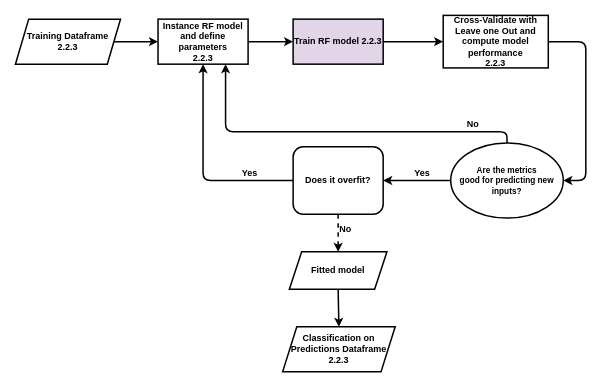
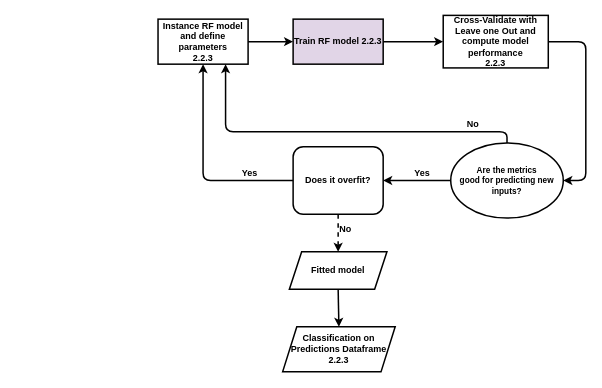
- <mxCell id="2" value="&lt;b&gt;Training Dataframe&lt;br&gt;2.2.3&lt;br&gt;&lt;/b&gt;" style="shape=parallelogram;perimeter=parallelogramPerimeter;whiteSpace=wrap;html=1;strokeWidth=2;fillColor=#ffffff;fontSize=12;size=0.126;" parent="1" vertex="1"><mxGeometry x="20" y="25" width="140" height="60" as="geometry" /></mxCell>
- <mxCell id="4" value="" style="endArrow=classic;html=1;strokeWidth=2;fontSize=12;exitX=1;exitY=0.5;exitDx=0;exitDy=0;entryX=0;entryY=0.5;entryDx=0;entryDy=0;" parent="1" source="2" target="3" edge="1"><mxGeometry width="50" height="50" relative="1" as="geometry"><mxPoint x="0" y="155" as="sourcePoint" /><mxPoint x="50" y="105" as="targetPoint" /></mxGeometry></mxCell>
